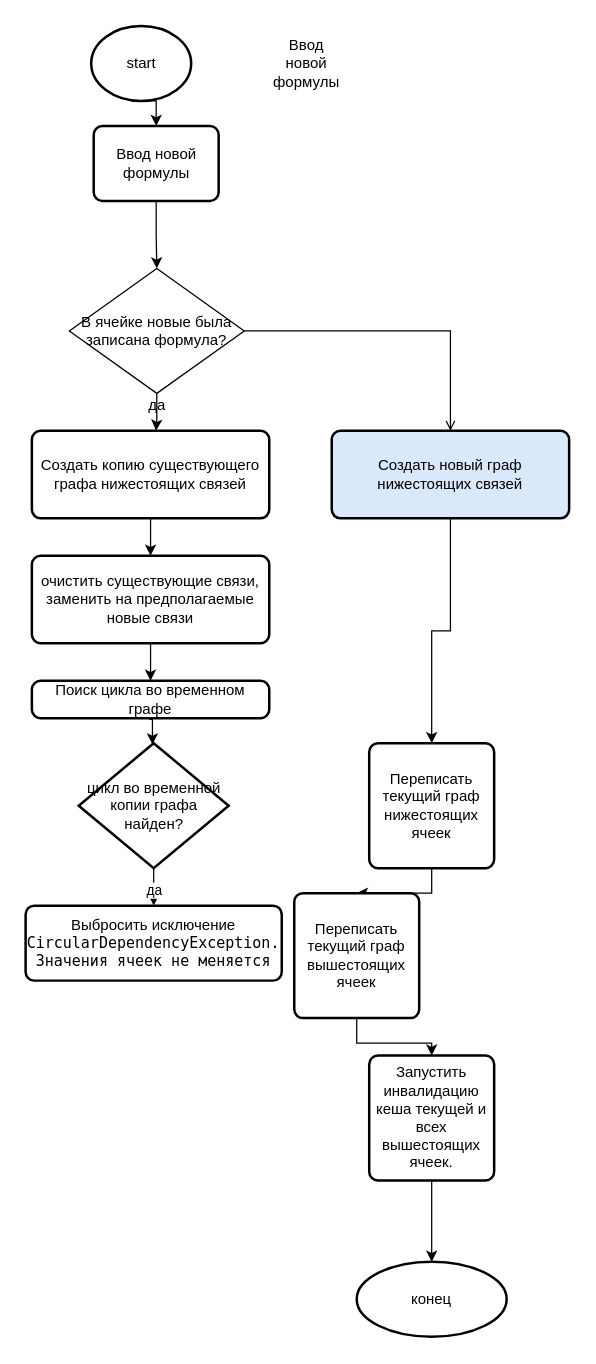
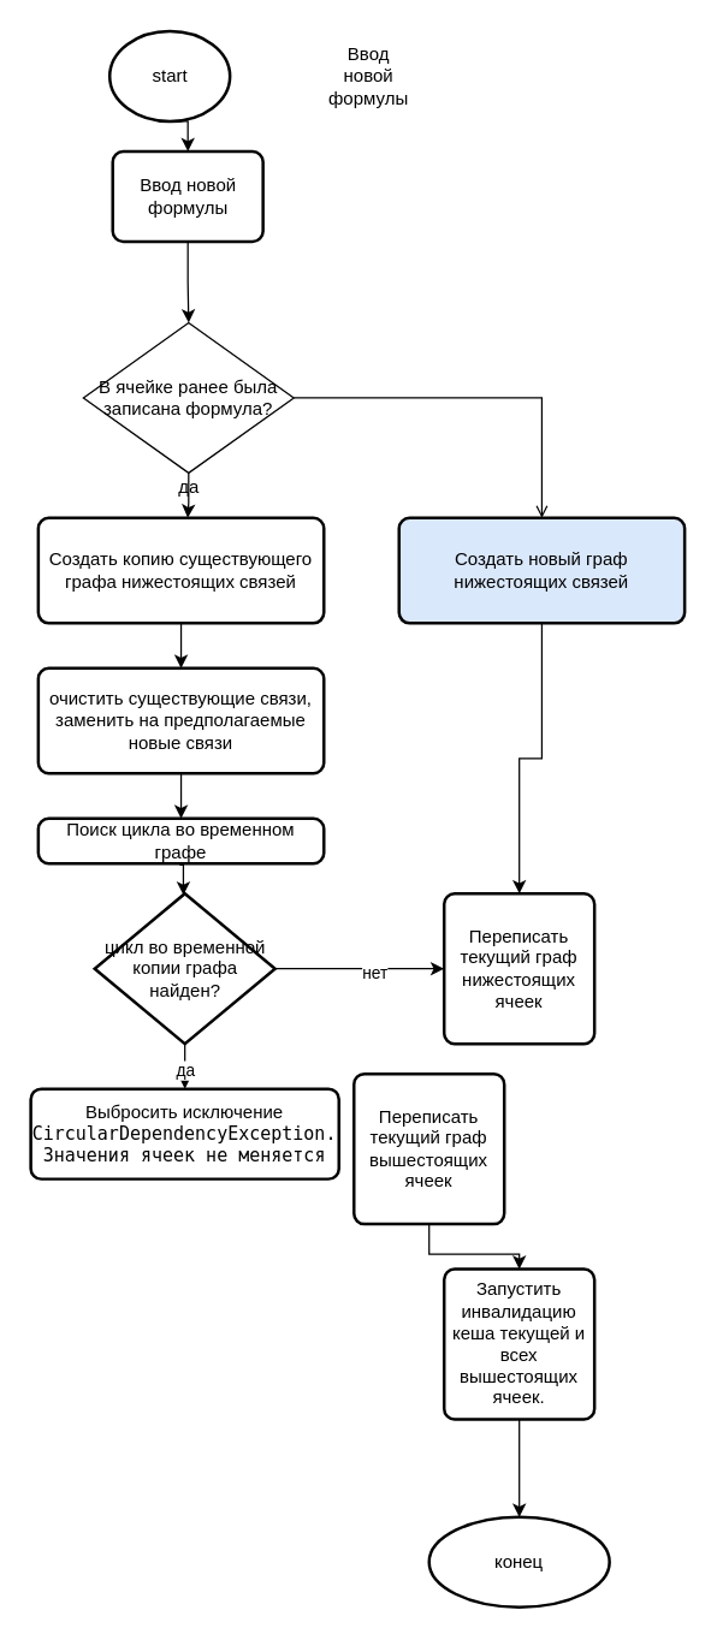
- <mxCell id="8" value="В ячейке новые была записана формула?" style="rhombus;whiteSpace=wrap;html=1;" parent="1" vertex="1"><mxGeometry x="55" y="214" width="140" height="100" as="geometry" /></mxCell>
+ <mxCell id="8" value="В ячейке ранее была записана формула?" style="rhombus;whiteSpace=wrap;html=1;" parent="1" vertex="1"><mxGeometry x="55" y="214" width="140" height="100" as="geometry" /></mxCell>
+ <mxCell id="17" style="edgeStyle=orthogonalEdgeStyle;rounded=0;orthogonalLoop=1;jettySize=auto;html=1;entryX=0;entryY=0.5;entryDx=0;entryDy=0;" parent="1" source="19" target="22" edge="1"><mxGeometry relative="1" as="geometry" /></mxCell>
+ <mxCell id="18" value="нет" style="edgeLabel;html=1;align=center;verticalAlign=middle;resizable=0;points=[];" parent="17" vertex="1" connectable="0"><mxGeometry x="0.182" y="-2" relative="1" as="geometry"><mxPoint as="offset" /></mxGeometry></mxCell>
- <mxCell id="21" style="edgeStyle=orthogonalEdgeStyle;rounded=0;orthogonalLoop=1;jettySize=auto;html=1;entryX=0.5;entryY=0;entryDx=0;entryDy=0;" parent="1" source="22" target="26" edge="1"><mxGeometry relative="1" as="geometry" /></mxCell>
